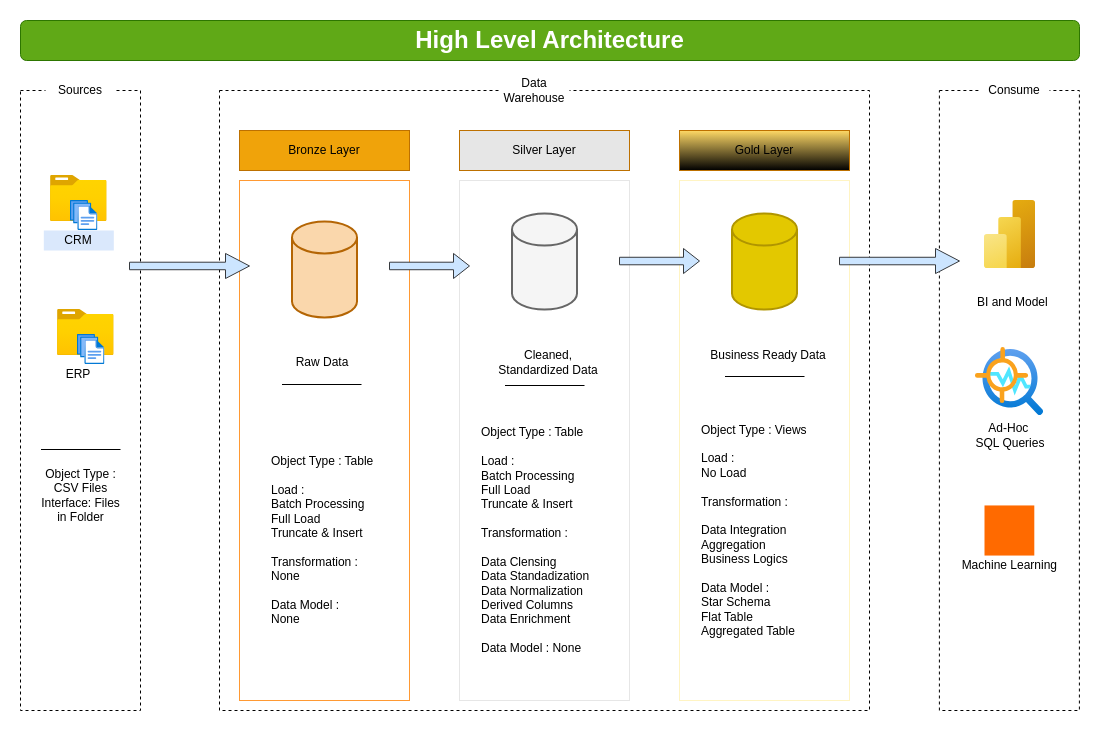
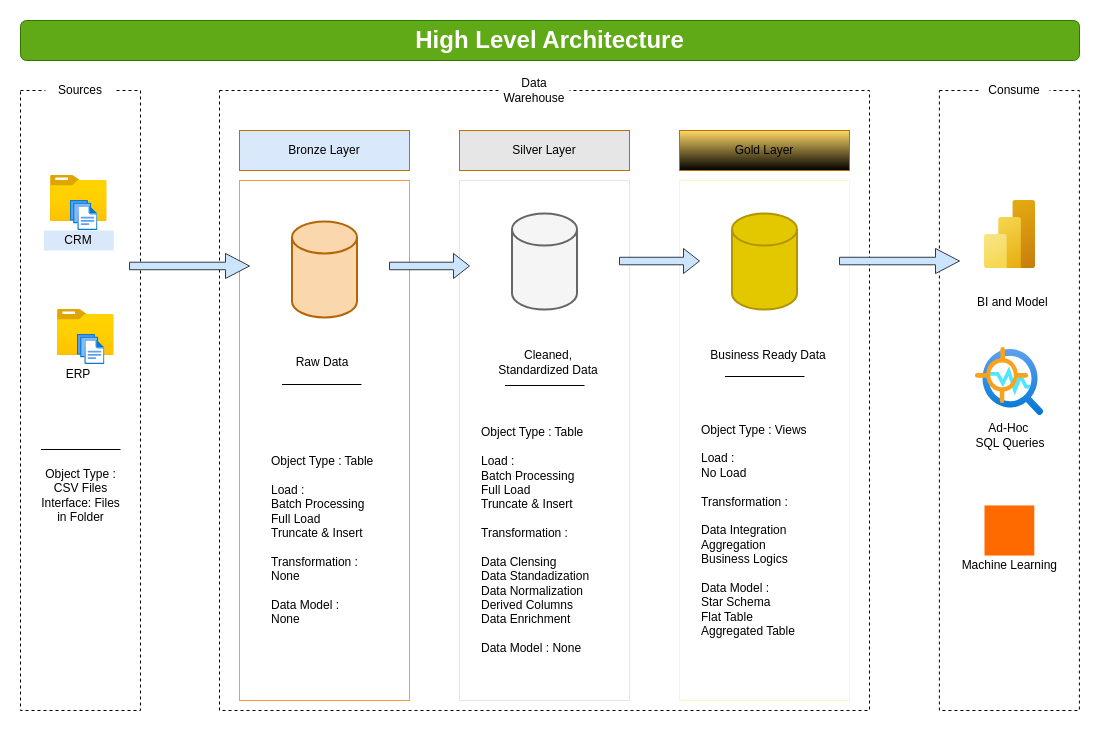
- <mxCell id="9" value="Bronze Layer" style="rounded=0;whiteSpace=wrap;html=1;fillStyle=solid;fillColor=#f0a30a;fontColor=#000000;strokeColor=#BD7000;" vertex="1" parent="1"><mxGeometry x="239" y="130" width="170" height="40" as="geometry" /></mxCell>
+ <mxCell id="9" value="Bronze Layer" style="rounded=0;whiteSpace=wrap;html=1;fillStyle=solid;fillColor=#dae8fc;fontColor=#000000;strokeColor=#BD7000;" vertex="1" parent="1"><mxGeometry x="239" y="130" width="170" height="40" as="geometry" /></mxCell>
